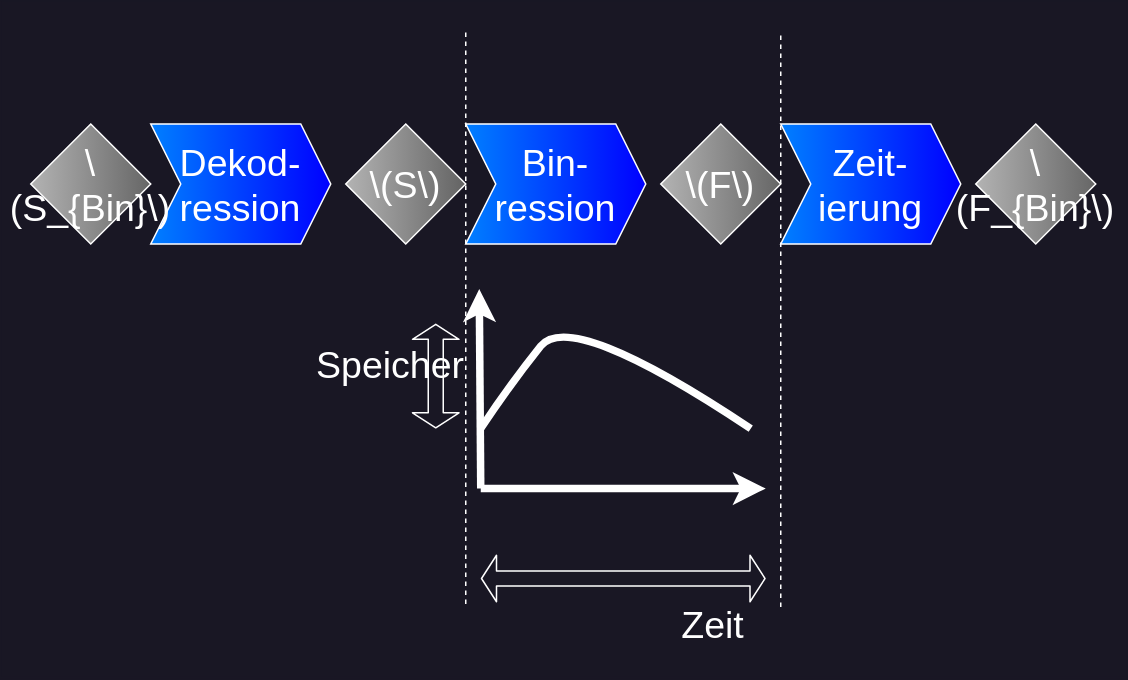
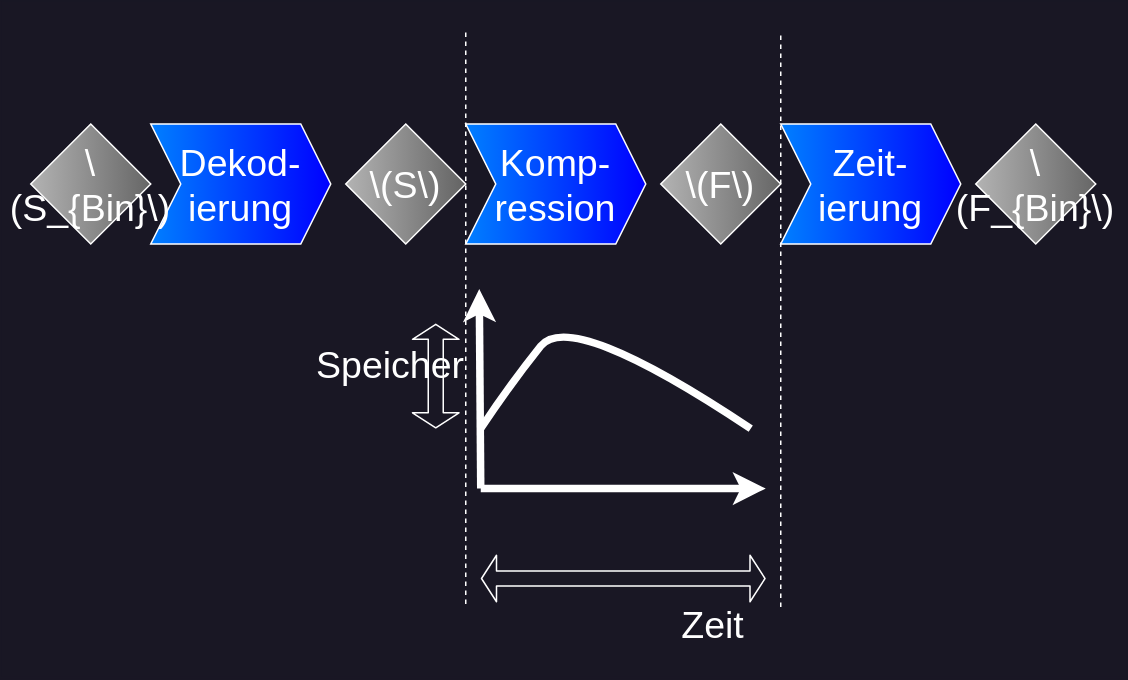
- <mxCell id="2" value="&lt;font style=&quot;font-size: 25px;&quot;&gt;Dekod-&lt;br&gt;ression&lt;/font&gt;" style="shape=step;perimeter=stepPerimeter;whiteSpace=wrap;html=1;fixedSize=1;fillStyle=auto;fillColor=#007FFF;gradientColor=#0000FF;gradientDirection=east;fontColor=#FFFFFF;strokeColor=#FFFFFF;" parent="1" vertex="1"><mxGeometry x="100" y="82" width="120" height="80" as="geometry" /></mxCell>
+ <mxCell id="2" value="&lt;font style=&quot;font-size: 25px;&quot;&gt;Dekod-&lt;br&gt;ierung&lt;/font&gt;" style="shape=step;perimeter=stepPerimeter;whiteSpace=wrap;html=1;fixedSize=1;fillStyle=auto;fillColor=#007FFF;gradientColor=#0000FF;gradientDirection=east;fontColor=#FFFFFF;strokeColor=#FFFFFF;" parent="1" vertex="1"><mxGeometry x="100" y="82" width="120" height="80" as="geometry" /></mxCell>
- <mxCell id="5" value="&lt;span style=&quot;font-size: 25px;&quot;&gt;Bin-ression&lt;/span&gt;" style="shape=step;perimeter=stepPerimeter;whiteSpace=wrap;html=1;fixedSize=1;gradientColor=#0000FF;fillColor=#007FFF;gradientDirection=east;fontColor=#FFFFFF;strokeColor=#FFFFFF;" parent="1" vertex="1"><mxGeometry x="310" y="82" width="120" height="80" as="geometry" /></mxCell>
+ <mxCell id="5" value="&lt;span style=&quot;font-size: 25px;&quot;&gt;Komp-ression&lt;/span&gt;" style="shape=step;perimeter=stepPerimeter;whiteSpace=wrap;html=1;fixedSize=1;gradientColor=#0000FF;fillColor=#007FFF;gradientDirection=east;fontColor=#FFFFFF;strokeColor=#FFFFFF;" parent="1" vertex="1"><mxGeometry x="310" y="82" width="120" height="80" as="geometry" /></mxCell>
